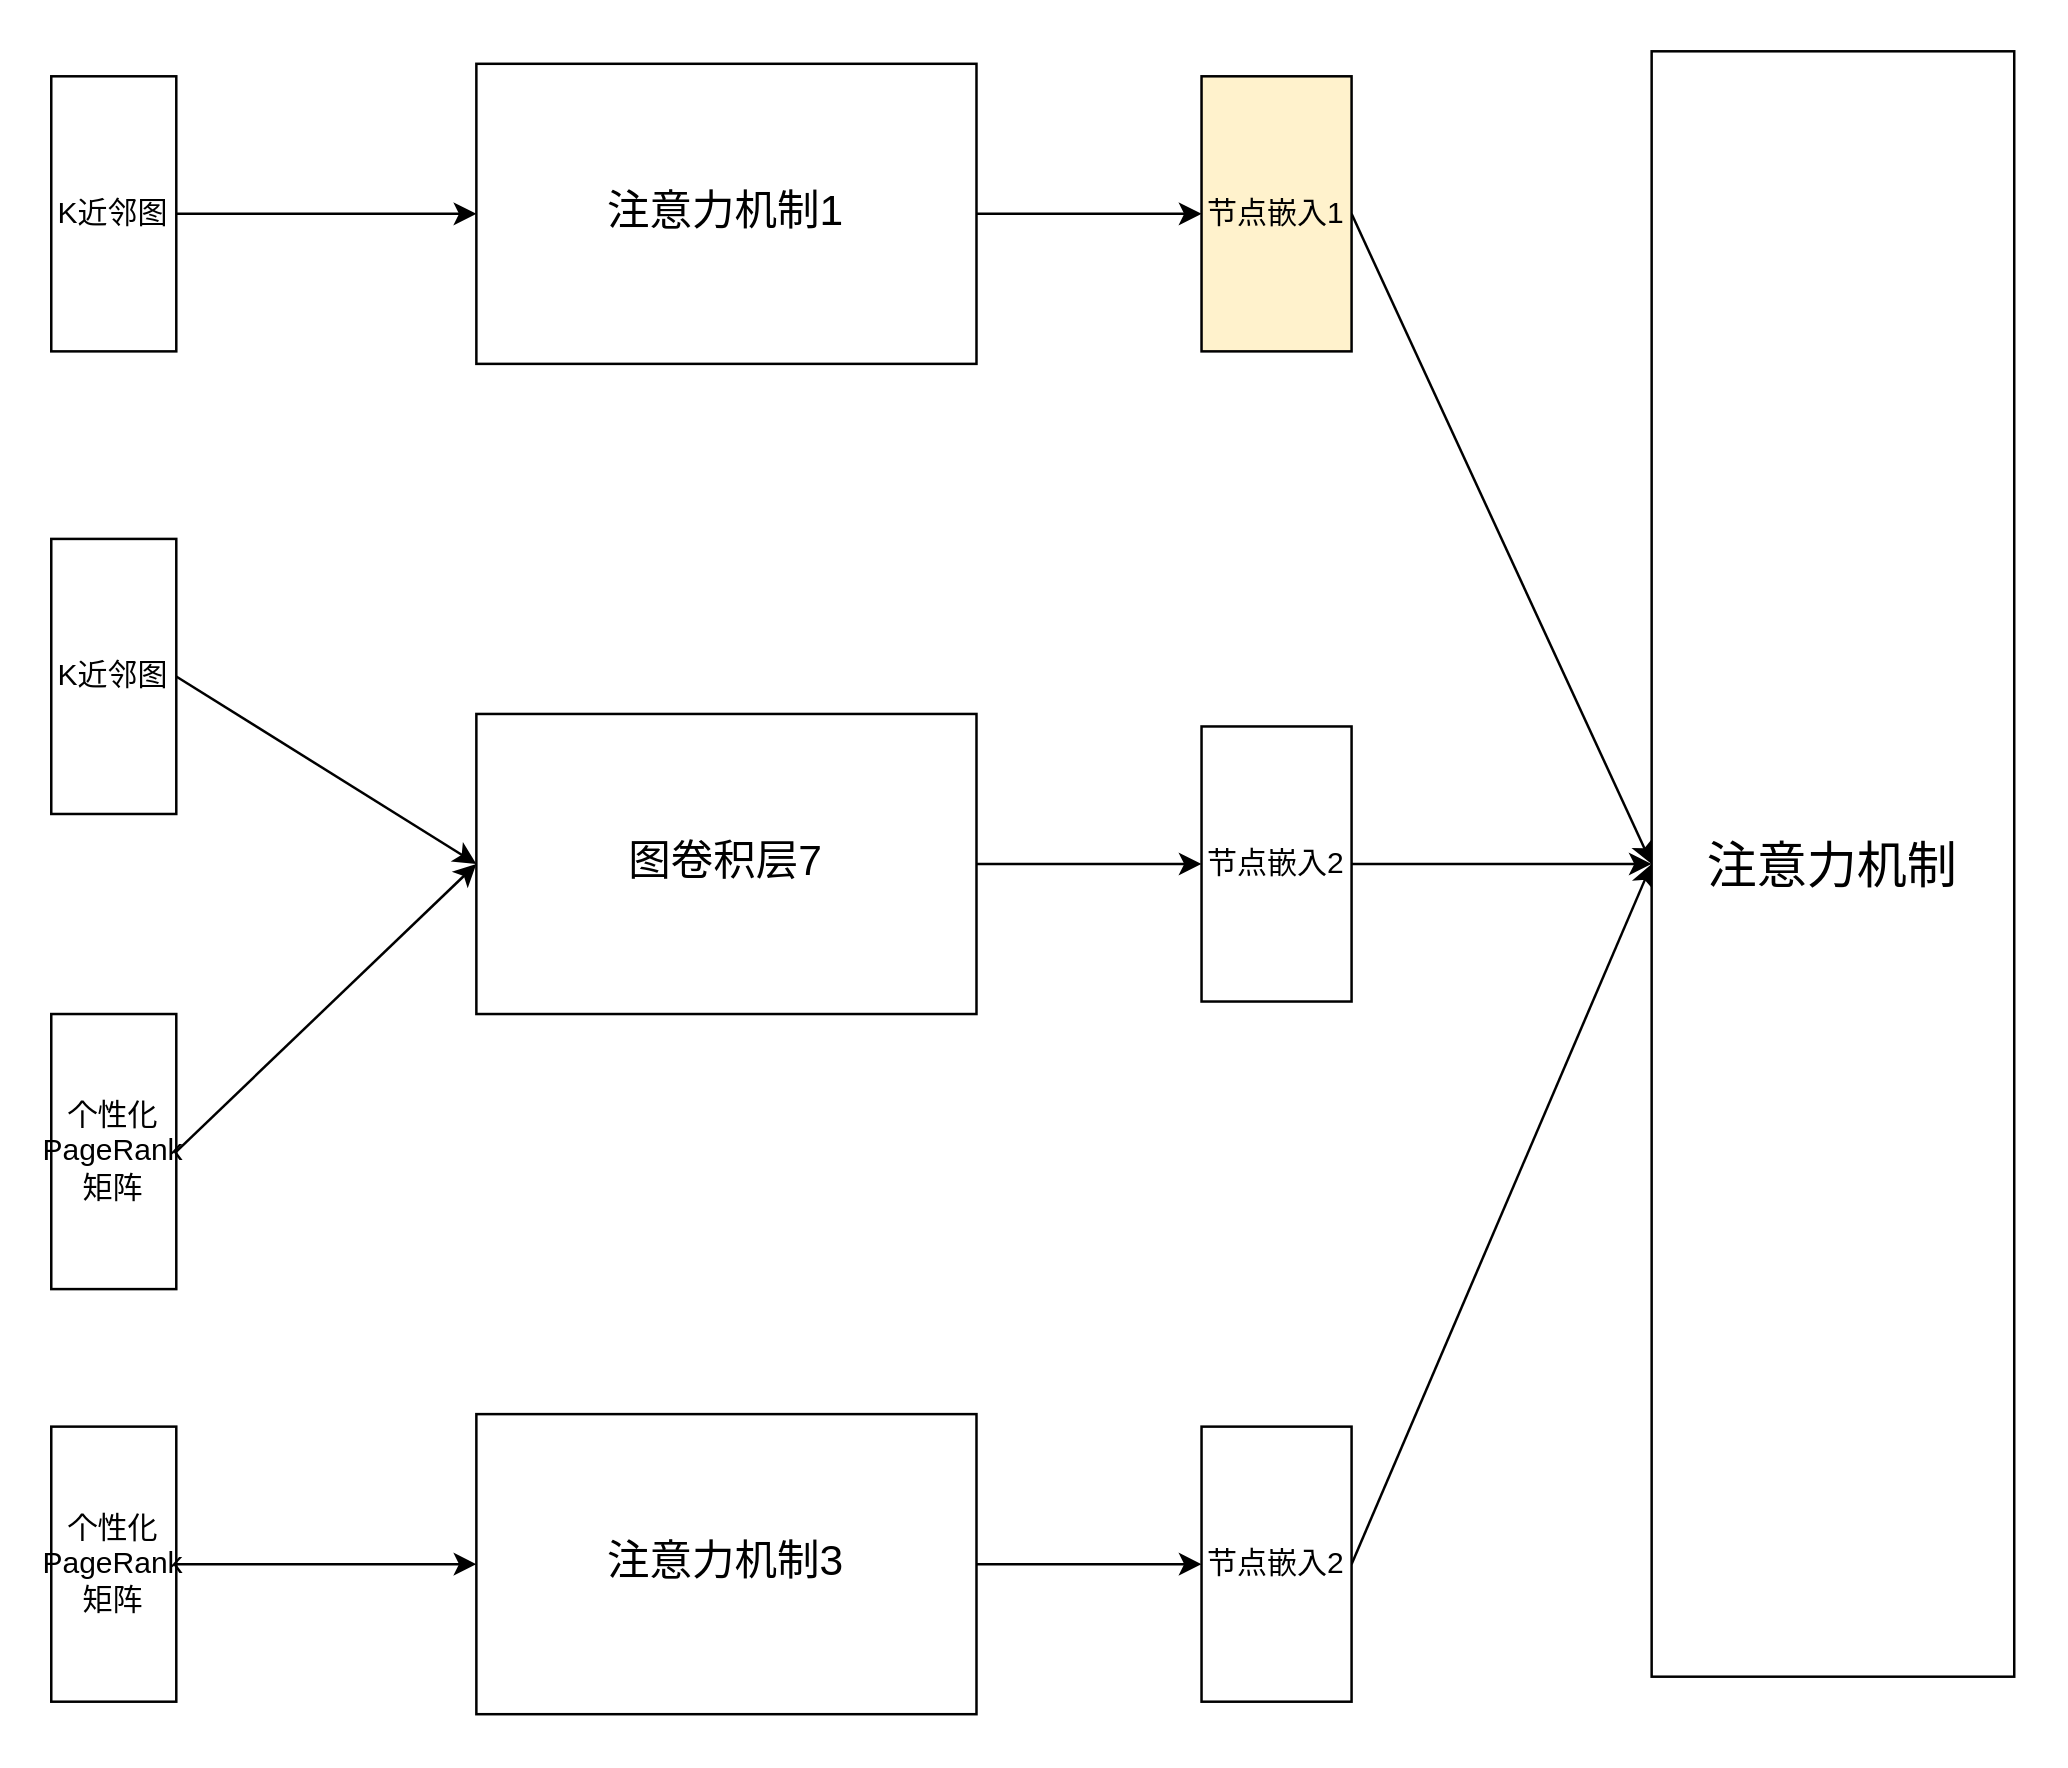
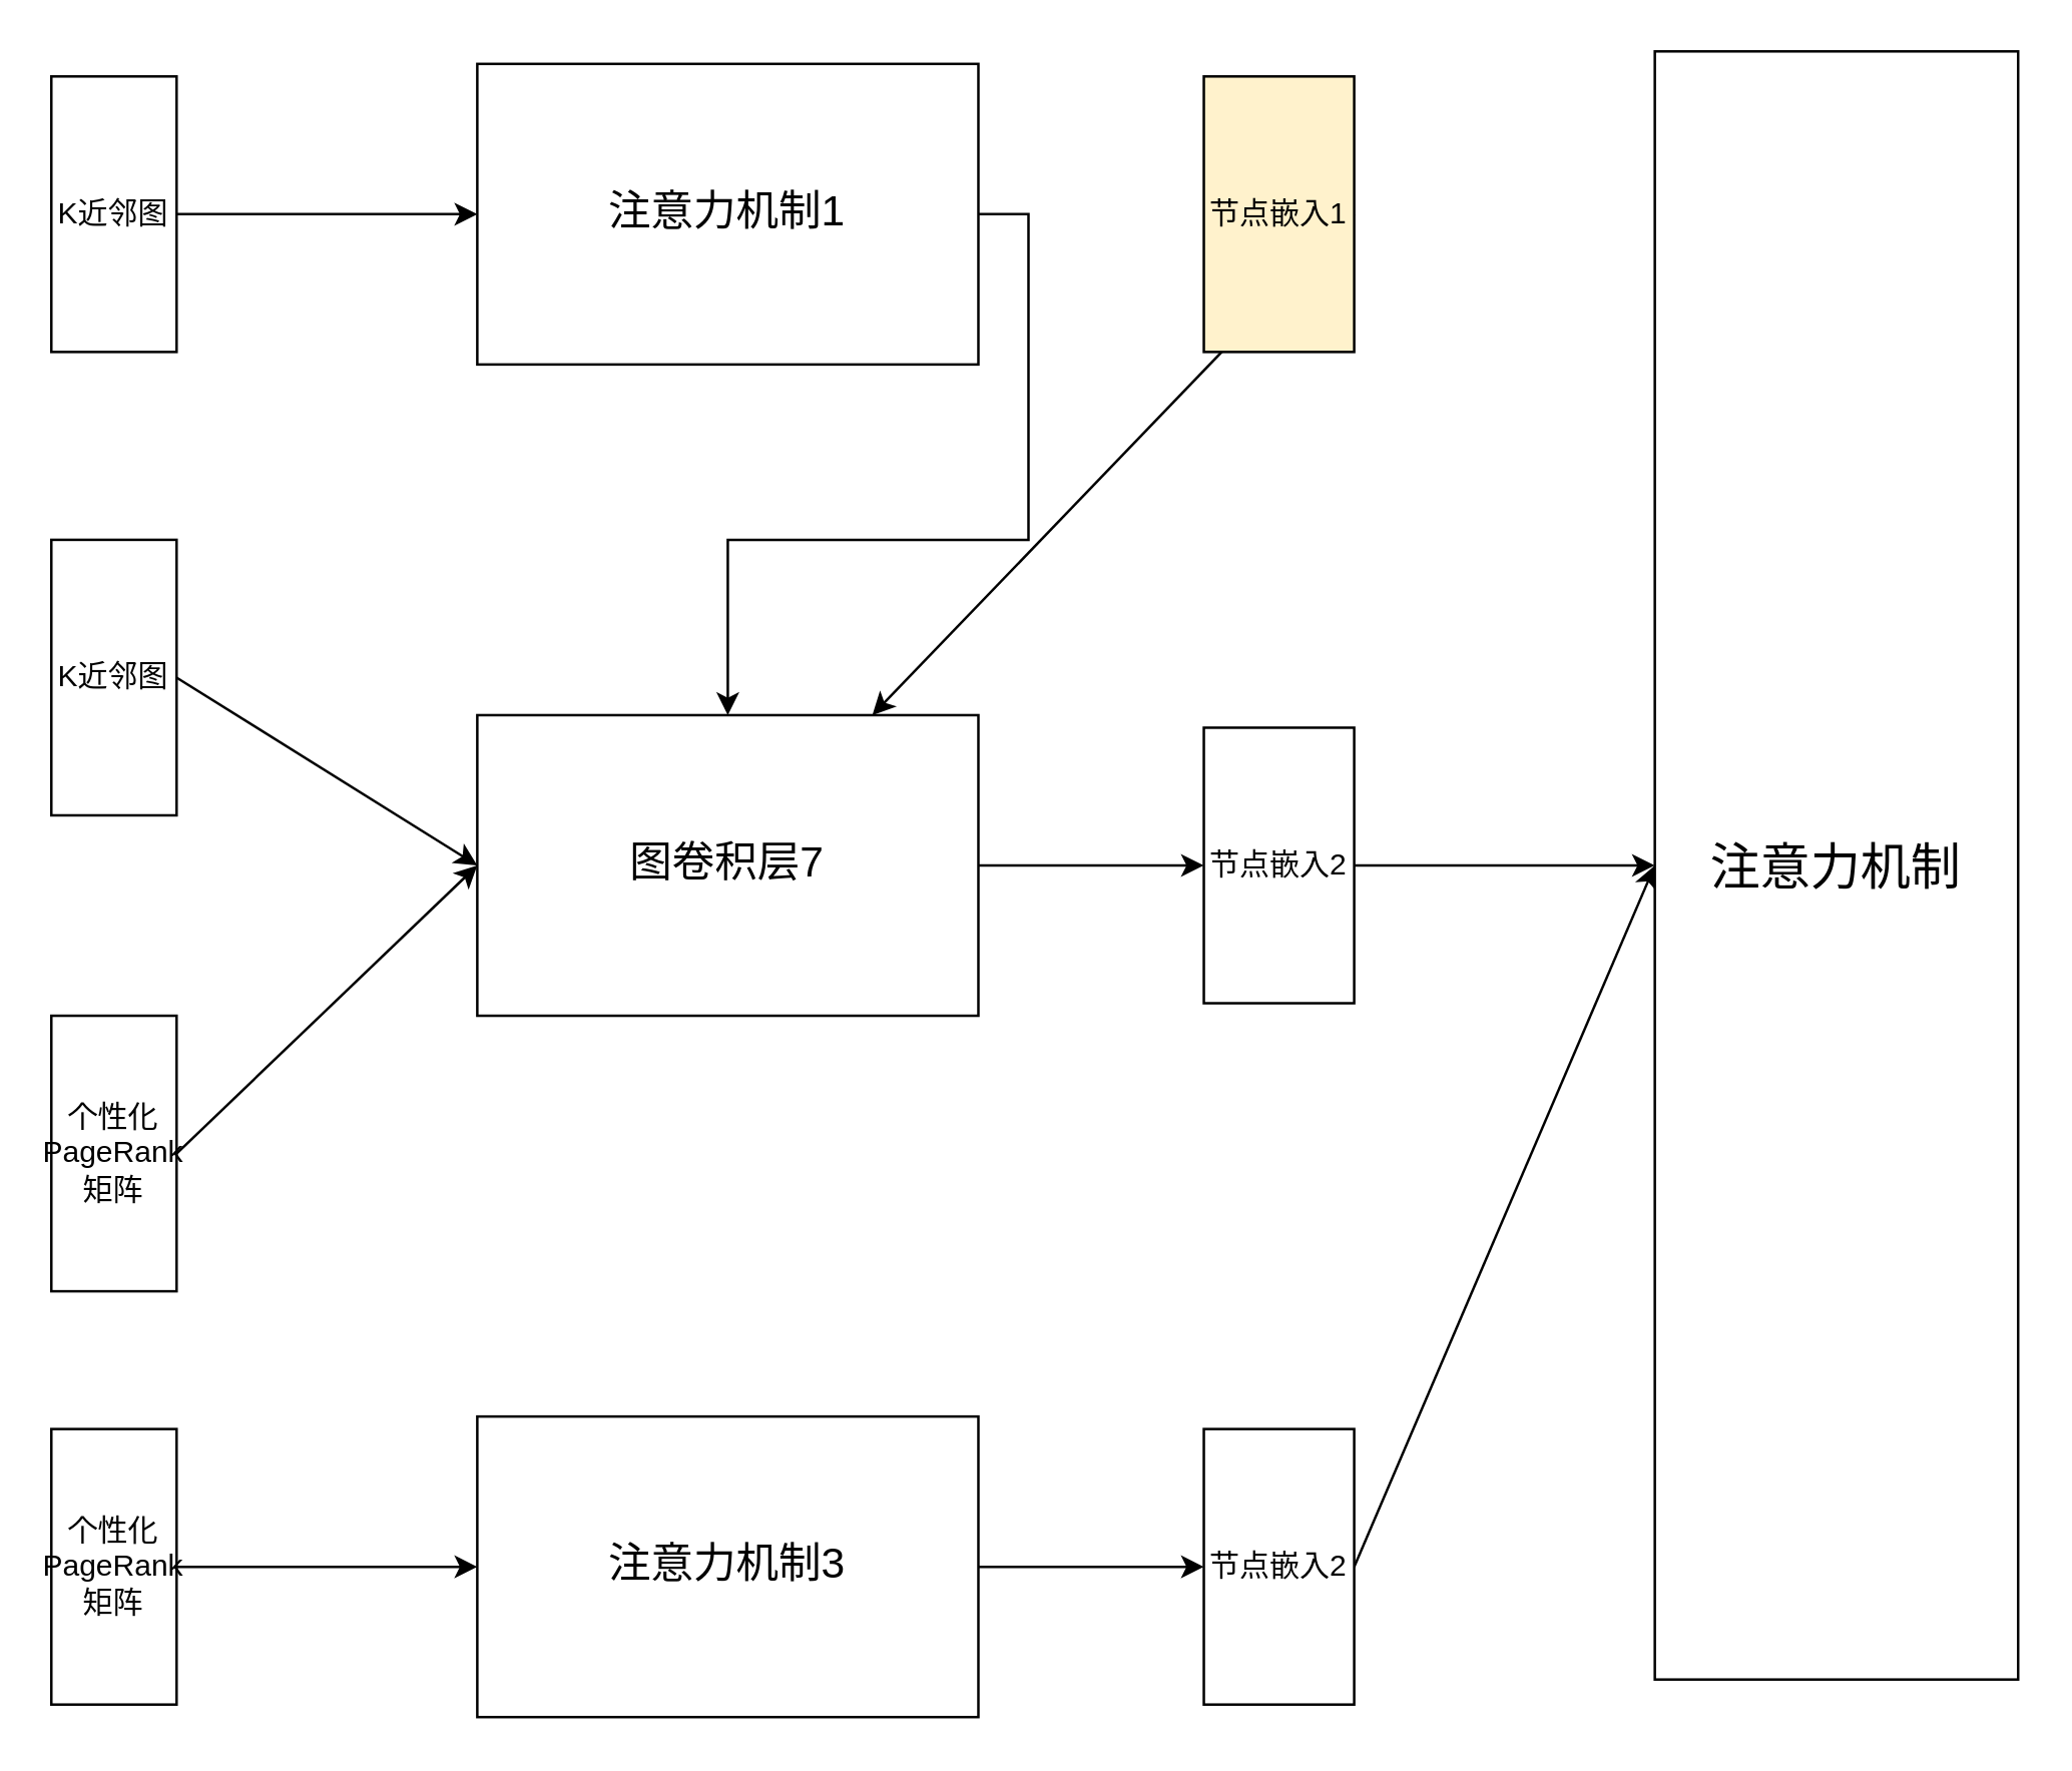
- <mxCell id="2" style="edgeStyle=orthogonalEdgeStyle;rounded=0;orthogonalLoop=1;jettySize=auto;html=1;exitX=1;exitY=0.5;exitDx=0;exitDy=0;entryX=0;entryY=0.5;entryDx=0;entryDy=0;" edge="1" parent="1" source="3" target="11"><mxGeometry relative="1" as="geometry" /></mxCell>
+ <mxCell id="2" style="edgeStyle=orthogonalEdgeStyle;rounded=0;orthogonalLoop=1;jettySize=auto;html=1;exitX=1;exitY=0.5;exitDx=0;exitDy=0;" edge="1" parent="1" source="3" target="5"><mxGeometry relative="1" as="geometry" /></mxCell>
- <mxCell id="10" style="rounded=0;orthogonalLoop=1;jettySize=auto;html=1;exitX=1;exitY=0.5;exitDx=0;exitDy=0;entryX=0;entryY=0.5;entryDx=0;entryDy=0;" edge="1" parent="1" source="11" target="22"><mxGeometry relative="1" as="geometry" /></mxCell>
+ <mxCell id="10" style="rounded=0;orthogonalLoop=1;jettySize=auto;html=1;exitX=1;exitY=0.5;exitDx=0;exitDy=0;" edge="1" parent="1" source="11" target="5"><mxGeometry relative="1" as="geometry" /></mxCell>
